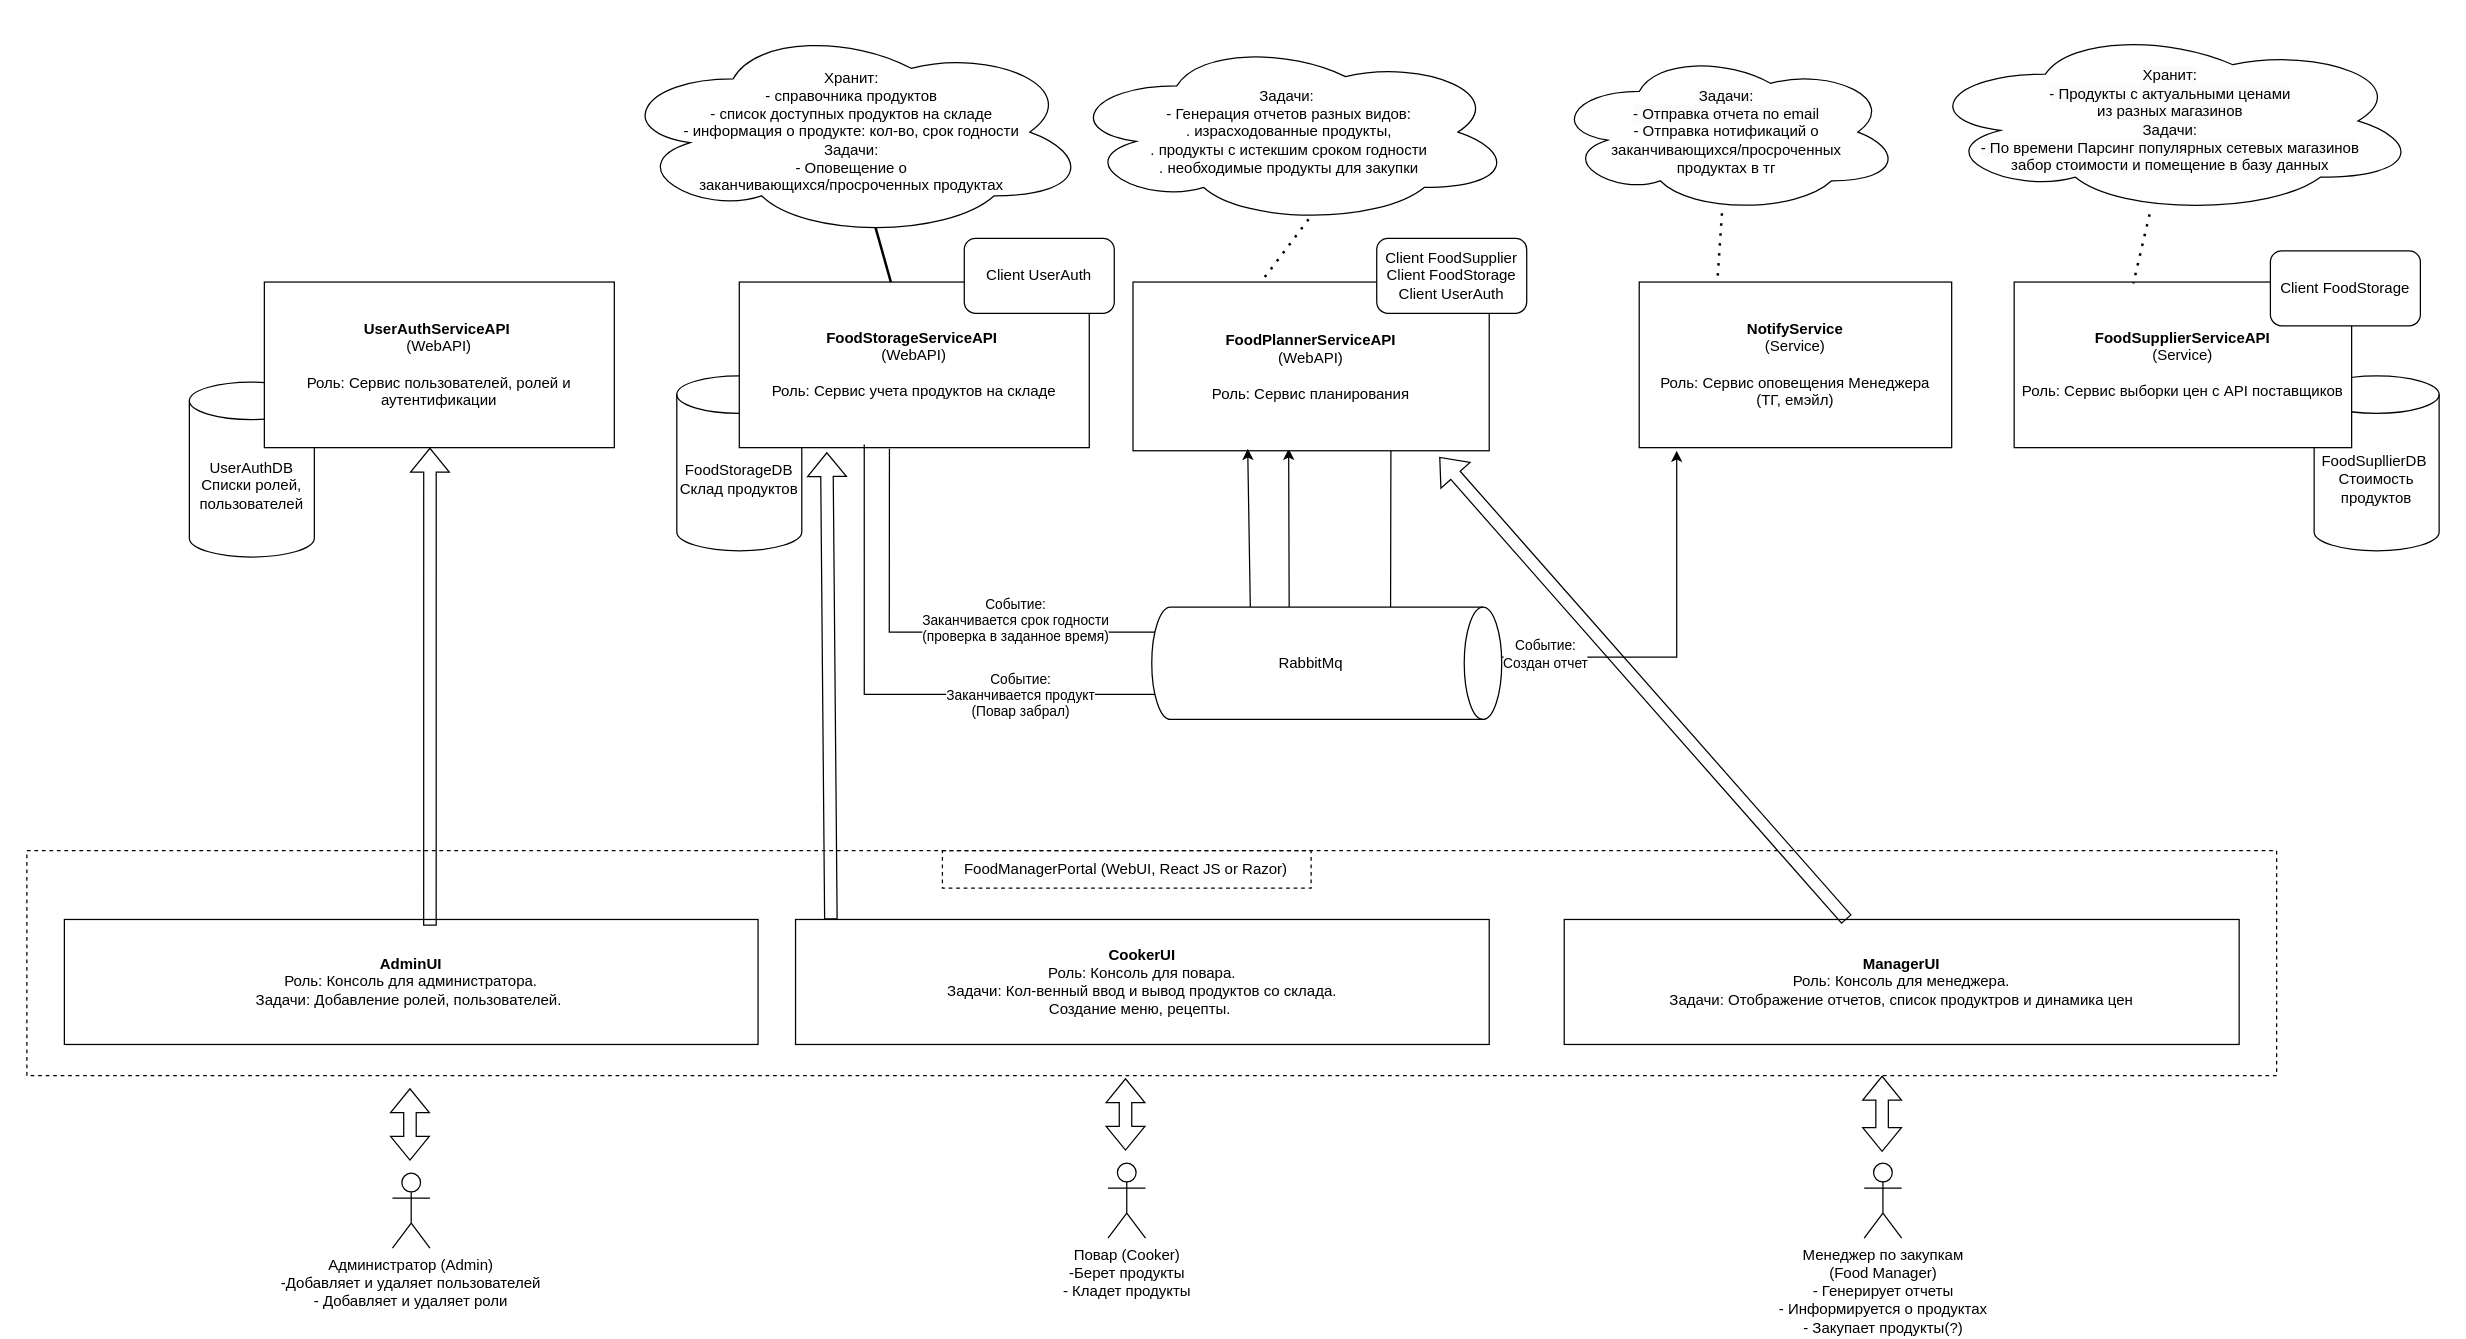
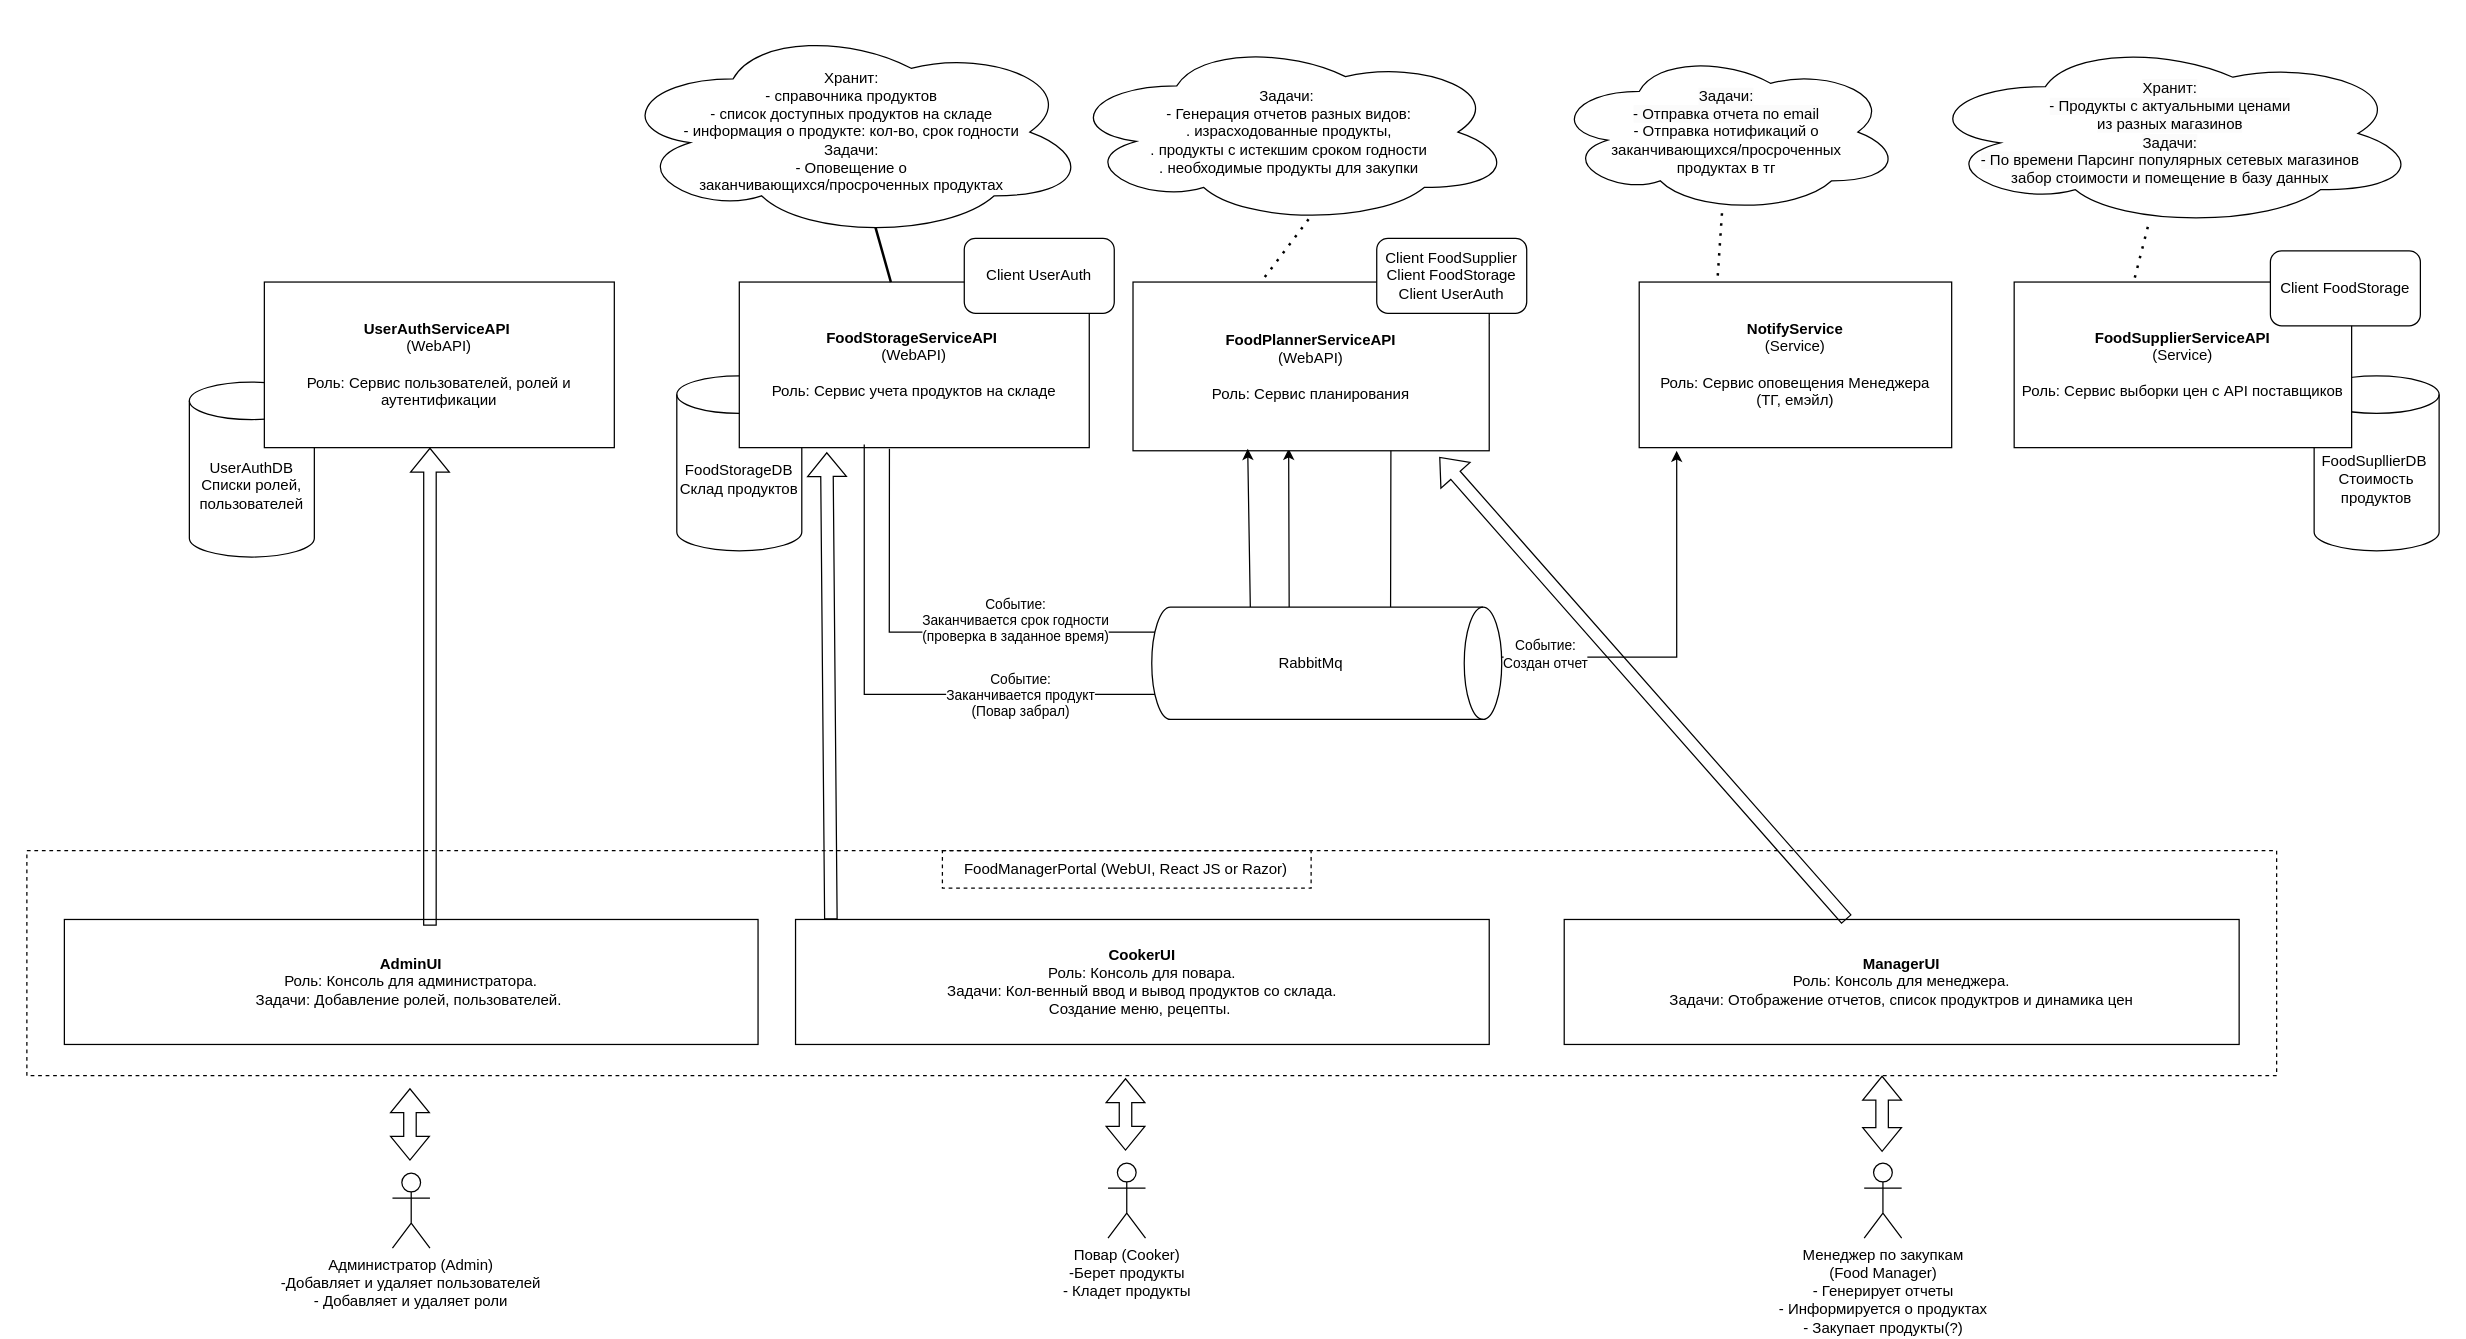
- <mxCell id="20" value="&lt;span style=&quot;color: rgb(0, 0, 0); font-family: Helvetica; font-size: 12px; font-style: normal; font-variant-ligatures: normal; font-variant-caps: normal; font-weight: 400; letter-spacing: normal; orphans: 2; text-align: center; text-indent: 0px; text-transform: none; widows: 2; word-spacing: 0px; -webkit-text-stroke-width: 0px; background-color: rgb(251, 251, 251); text-decoration-thickness: initial; text-decoration-style: initial; text-decoration-color: initial; float: none; display: inline !important;&quot;&gt;Хранит:&lt;br&gt;- Продукты с актуальными ценами &lt;br&gt;из разных магазинов&lt;br&gt;Задачи: &lt;br&gt;- По времени Парсинг популярных сетевых магазинов &lt;br&gt;забор стоимости и помещение в базу данных&lt;/span&gt;" style="ellipse;shape=cloud;whiteSpace=wrap;html=1;" parent="1" vertex="1"><mxGeometry x="1535.998" y="21.122" width="400" height="150" as="geometry" /></mxCell>
+ <mxCell id="20" value="&lt;span style=&quot;color: rgb(0, 0, 0); font-family: Helvetica; font-size: 12px; font-style: normal; font-variant-ligatures: normal; font-variant-caps: normal; font-weight: 400; letter-spacing: normal; orphans: 2; text-align: center; text-indent: 0px; text-transform: none; widows: 2; word-spacing: 0px; -webkit-text-stroke-width: 0px; background-color: rgb(251, 251, 251); text-decoration-thickness: initial; text-decoration-style: initial; text-decoration-color: initial; float: none; display: inline !important;&quot;&gt;Хранит:&lt;br&gt;- Продукты с актуальными ценами &lt;br&gt;из разных магазинов&lt;br&gt;Задачи: &lt;br&gt;- По времени Парсинг популярных сетевых магазинов &lt;br&gt;забор стоимости и помещение в базу данных&lt;/span&gt;" style="ellipse;shape=cloud;whiteSpace=wrap;html=1;" parent="1" vertex="1"><mxGeometry x="1535.998" y="31.122" width="400" height="150" as="geometry" /></mxCell>
